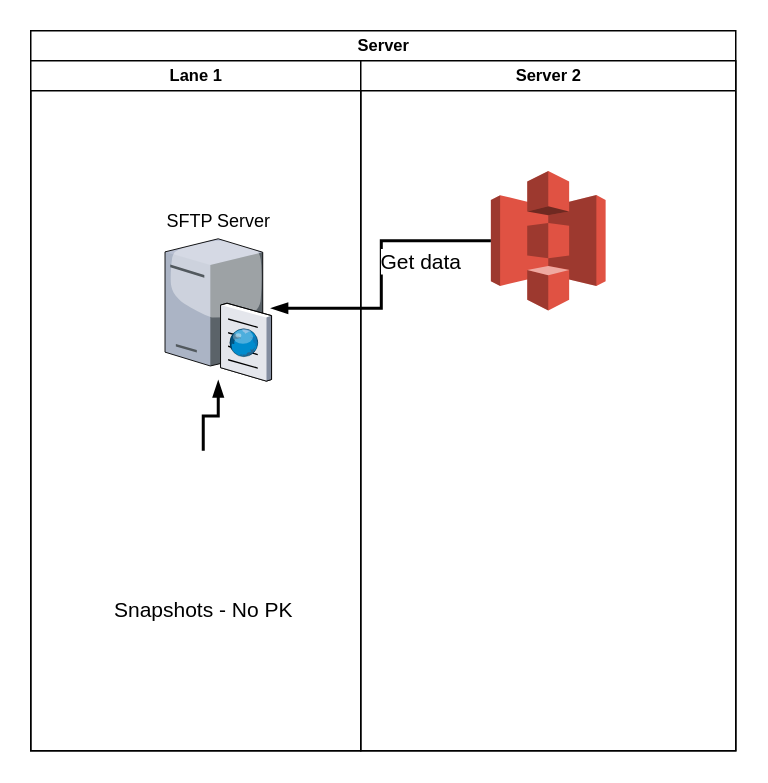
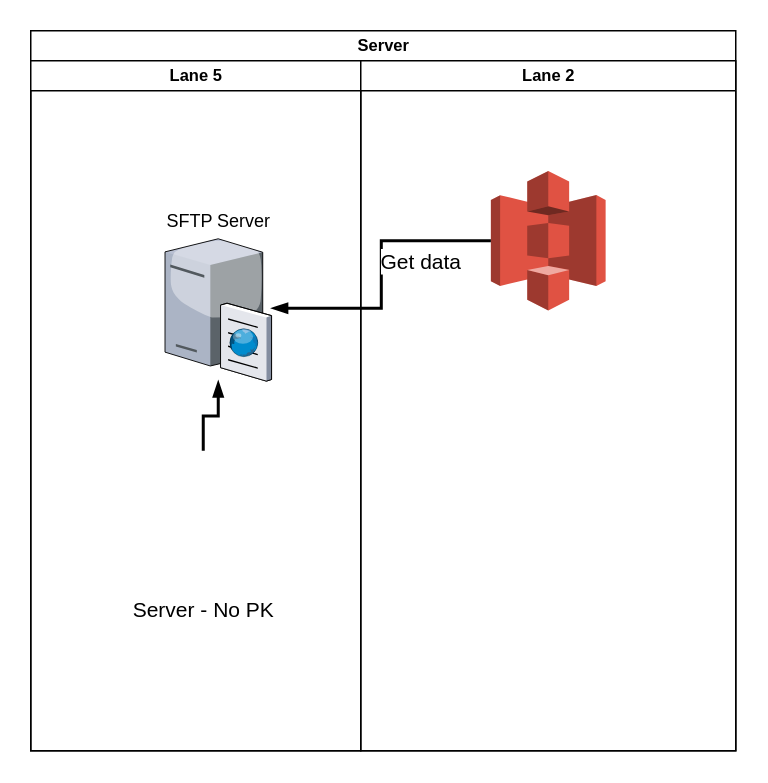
- <mxCell id="3" value="Lane 1" style="swimlane;startSize=20;html=1;fontFamily=Helvetica;fontSize=11;fontColor=default;" vertex="1" parent="2"><mxGeometry y="20" width="220" height="460" as="geometry" /></mxCell>
+ <mxCell id="3" value="Lane 5" style="swimlane;startSize=20;html=1;fontFamily=Helvetica;fontSize=11;fontColor=default;" vertex="1" parent="2"><mxGeometry y="20" width="220" height="460" as="geometry" /></mxCell>
- <mxCell id="7" value="Server 2" style="swimlane;startSize=20;html=1;fontFamily=Helvetica;fontSize=11;fontColor=default;" vertex="1" parent="2"><mxGeometry x="220" y="20" width="250" height="460" as="geometry" /></mxCell>
+ <mxCell id="7" value="Lane 2" style="swimlane;startSize=20;html=1;fontFamily=Helvetica;fontSize=11;fontColor=default;" vertex="1" parent="2"><mxGeometry x="220" y="20" width="250" height="460" as="geometry" /></mxCell>
- <mxCell id="4" value="Snapshots - No PK" style="shape=image;html=1;verticalAlign=top;verticalLabelPosition=bottom;labelBackgroundColor=#ffffff;imageAspect=0;aspect=fixed;image=https://cdn3.iconfinder.com/data/icons/cad-database-presentation-spreadsheet-vector-fil-2/512/19-128.png;fontSize=14;" vertex="1" parent="3"><mxGeometry x="69.75" y="260" width="90.5" height="90.5" as="geometry" /></mxCell>
+ <mxCell id="4" value="Server - No PK" style="shape=image;html=1;verticalAlign=top;verticalLabelPosition=bottom;labelBackgroundColor=#ffffff;imageAspect=0;aspect=fixed;image=https://cdn3.iconfinder.com/data/icons/cad-database-presentation-spreadsheet-vector-fil-2/512/19-128.png;fontSize=14;" vertex="1" parent="3"><mxGeometry x="69.75" y="260" width="90.5" height="90.5" as="geometry" /></mxCell>
